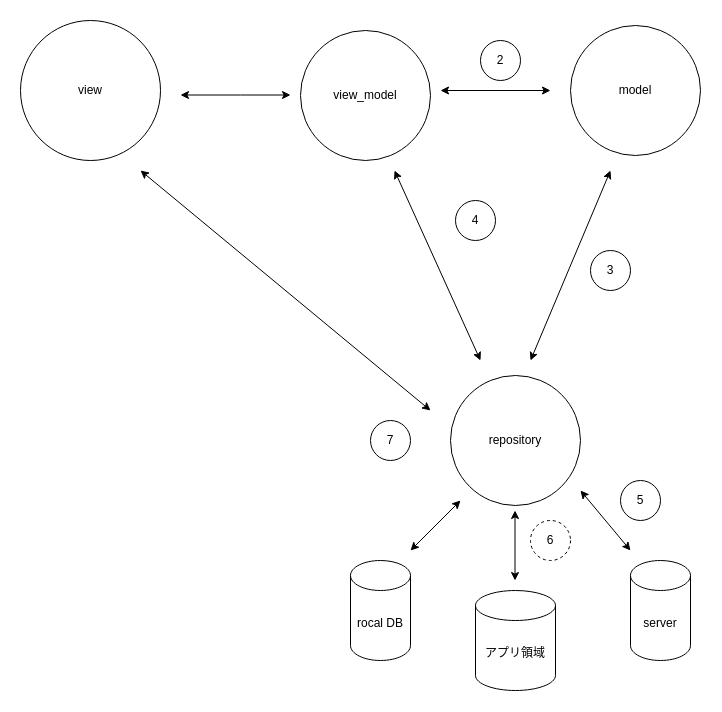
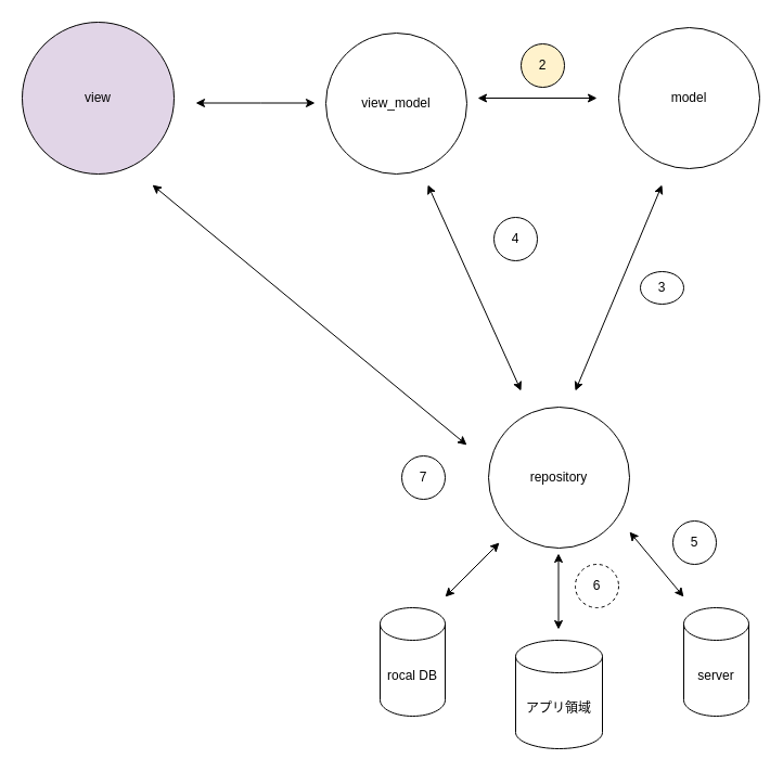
- <mxCell id="16" value="2" style="ellipse;whiteSpace=wrap;html=1;aspect=fixed;" vertex="1" parent="1"><mxGeometry x="480" y="40" width="40" height="40" as="geometry" /></mxCell>
+ <mxCell id="16" value="2" style="ellipse;whiteSpace=wrap;html=1;aspect=fixed;fillColor=#fff2cc;" vertex="1" parent="1"><mxGeometry x="480" y="40" width="40" height="40" as="geometry" /></mxCell>
- <mxCell id="2" value="view" style="ellipse;whiteSpace=wrap;html=1;aspect=fixed;" vertex="1" parent="1"><mxGeometry x="20" y="20" width="140" height="140" as="geometry" /></mxCell>
+ <mxCell id="2" value="view" style="ellipse;whiteSpace=wrap;html=1;aspect=fixed;fillColor=#e1d5e7;" vertex="1" parent="1"><mxGeometry x="20" y="20" width="140" height="140" as="geometry" /></mxCell>
- <mxCell id="21" value="3" style="ellipse;whiteSpace=wrap;html=1;aspect=fixed;" vertex="1" parent="1"><mxGeometry x="590" y="250" width="40" height="40" as="geometry" /></mxCell>
+ <mxCell id="21" value="3" style="ellipse;whiteSpace=wrap;html=1;aspect=fixed;" vertex="1" parent="1"><mxGeometry x="590" y="250" width="40" height="30" as="geometry" /></mxCell>
